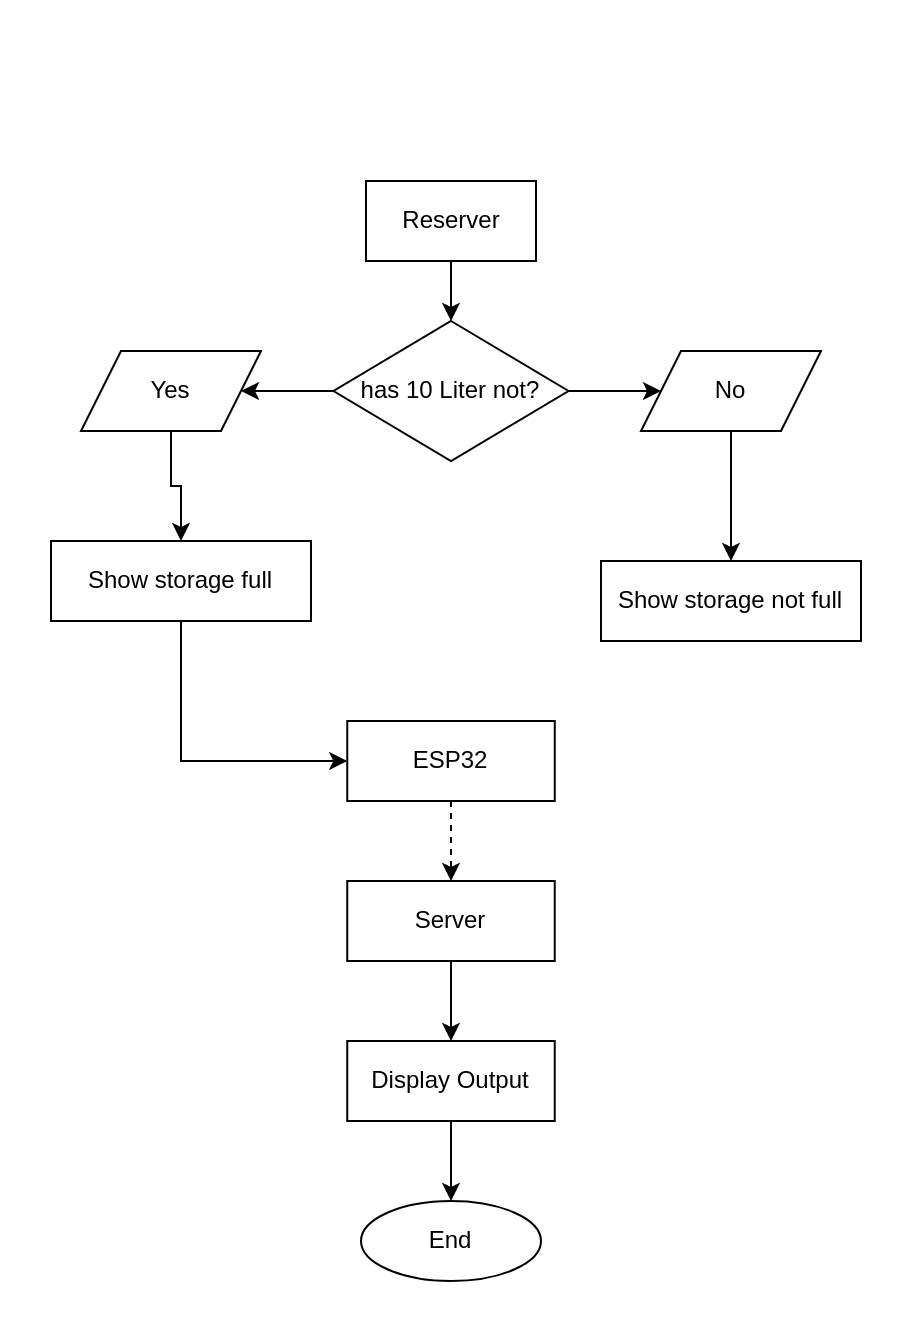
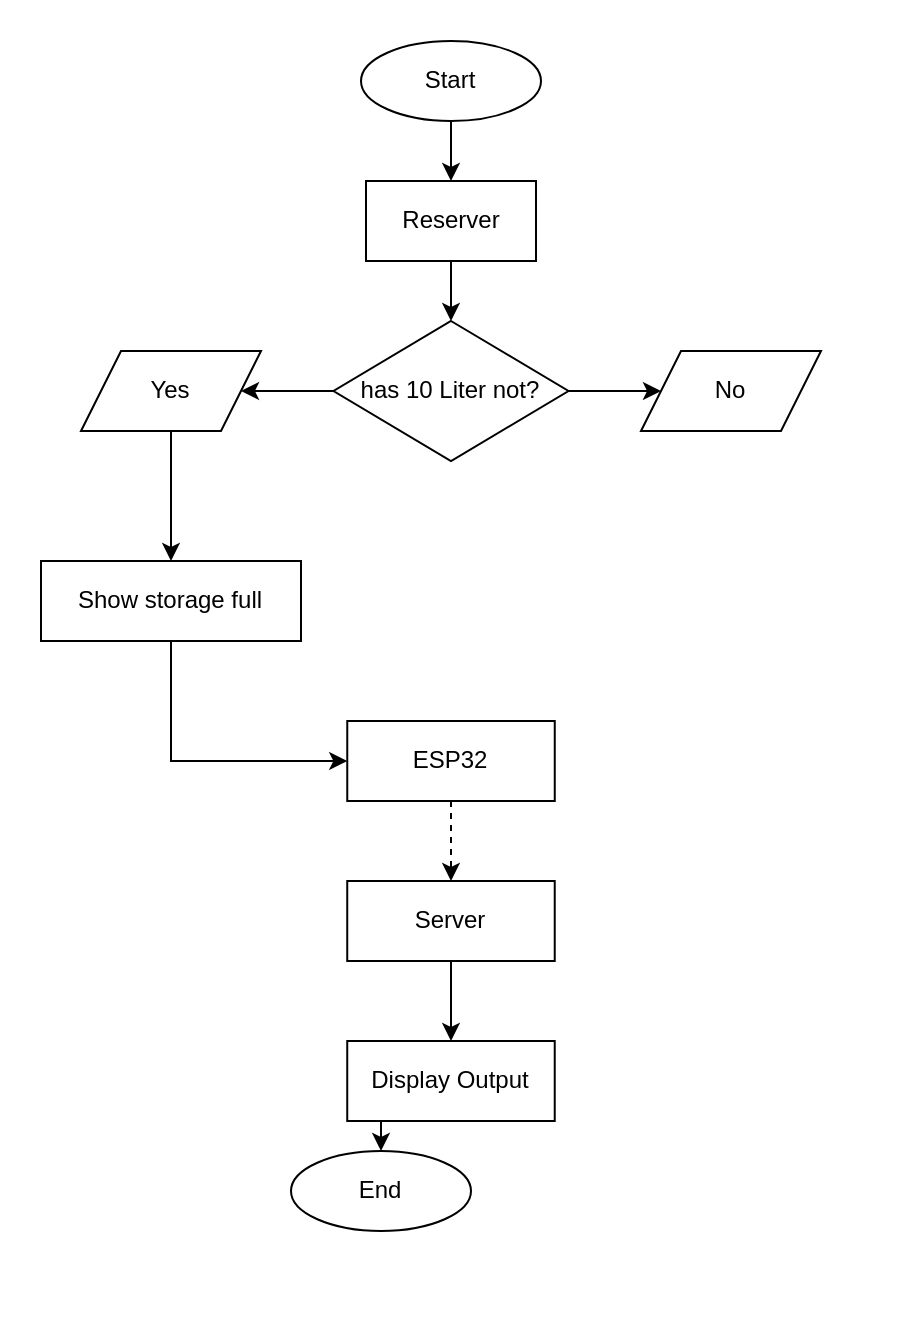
+ <mxCell id="3" value="Start" style="ellipse;whiteSpace=wrap;html=1;" vertex="1" parent="1"><mxGeometry x="180" y="20" width="90" height="40" as="geometry" /></mxCell>
+ <mxCell id="2" style="edgeStyle=orthogonalEdgeStyle;rounded=0;orthogonalLoop=1;jettySize=auto;html=1;exitX=0.5;exitY=1;exitDx=0;exitDy=0;entryX=0.5;entryY=0;entryDx=0;entryDy=0;" edge="1" parent="1" source="3" target="5"><mxGeometry relative="1" as="geometry" /></mxCell>
- <mxCell id="11" style="edgeStyle=orthogonalEdgeStyle;rounded=0;orthogonalLoop=1;jettySize=auto;html=1;exitX=0.5;exitY=1;exitDx=0;exitDy=0;" edge="1" parent="1" source="12" target="15"><mxGeometry relative="1" as="geometry" /></mxCell>
- <mxCell id="14" value="Show storage full" style="rounded=0;whiteSpace=wrap;html=1;" vertex="1" parent="1"><mxGeometry x="25" y="270" width="130" height="40" as="geometry" /></mxCell>
+ <mxCell id="14" value="Show storage full" style="rounded=0;whiteSpace=wrap;html=1;" vertex="1" parent="1"><mxGeometry x="20" y="280" width="130" height="40" as="geometry" /></mxCell>
- <mxCell id="15" value="Show storage not full" style="rounded=0;whiteSpace=wrap;html=1;" vertex="1" parent="1"><mxGeometry x="300" y="280" width="130" height="40" as="geometry" /></mxCell>
- <mxCell id="22" value="End" style="ellipse;whiteSpace=wrap;html=1;" vertex="1" parent="1"><mxGeometry x="180" y="600" width="90" height="40" as="geometry" /></mxCell>
+ <mxCell id="22" value="End" style="ellipse;whiteSpace=wrap;html=1;" vertex="1" parent="1"><mxGeometry x="145" y="575" width="90" height="40" as="geometry" /></mxCell>
